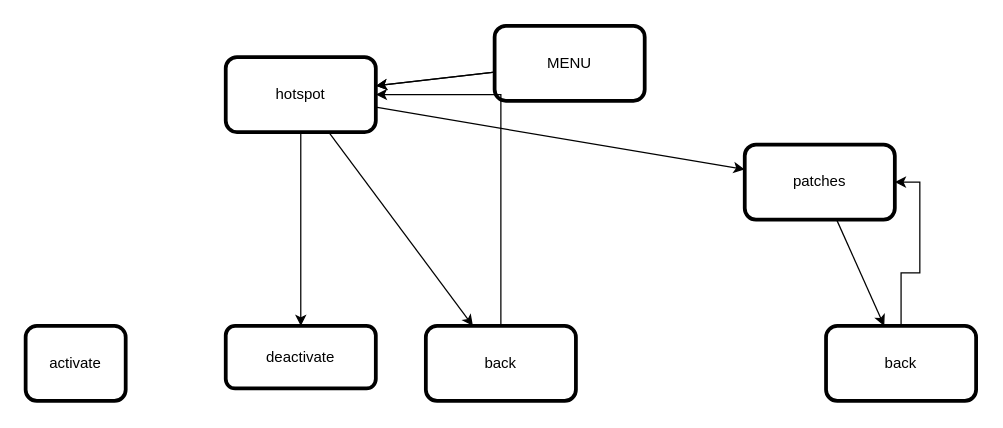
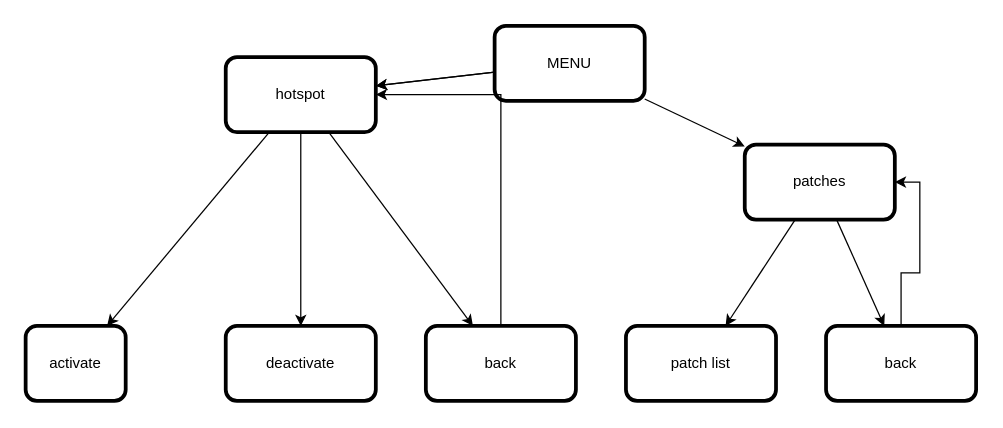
+ <mxCell id="4" value="" style="edgeStyle=none;rounded=0;orthogonalLoop=1;jettySize=auto;html=1;" parent="1" source="5" target="12" edge="1"><mxGeometry relative="1" as="geometry" /></mxCell>
- <mxCell id="6" value="" style="edgeStyle=none;rounded=0;orthogonalLoop=1;jettySize=auto;html=1;" parent="1" source="9" target="12" edge="1"><mxGeometry relative="1" as="geometry" /></mxCell>
+ <mxCell id="6" value="" style="edgeStyle=none;rounded=0;orthogonalLoop=1;jettySize=auto;html=1;" parent="1" source="9" target="13" edge="1"><mxGeometry relative="1" as="geometry" /></mxCell>
+ <mxCell id="10" value="" style="rounded=0;orthogonalLoop=1;jettySize=auto;html=1;" edge="1" parent="1" source="12" target="15"><mxGeometry relative="1" as="geometry" /></mxCell>
- <mxCell id="14" value="deactivate" style="rounded=1;whiteSpace=wrap;html=1;strokeWidth=3;" parent="1" vertex="1"><mxGeometry x="180" y="260" width="120" height="50" as="geometry" /></mxCell>
+ <mxCell id="14" value="deactivate" style="rounded=1;whiteSpace=wrap;html=1;strokeWidth=3;" parent="1" vertex="1"><mxGeometry x="180" y="260" width="120" height="60" as="geometry" /></mxCell>
+ <mxCell id="15" value="patch list" style="rounded=1;whiteSpace=wrap;html=1;strokeWidth=3;" vertex="1" parent="1"><mxGeometry x="500" y="260" width="120" height="60" as="geometry" /></mxCell>
